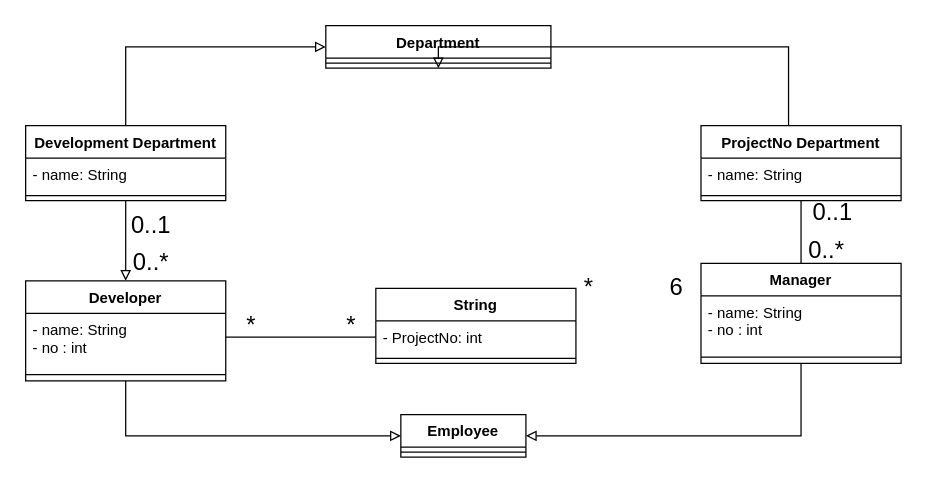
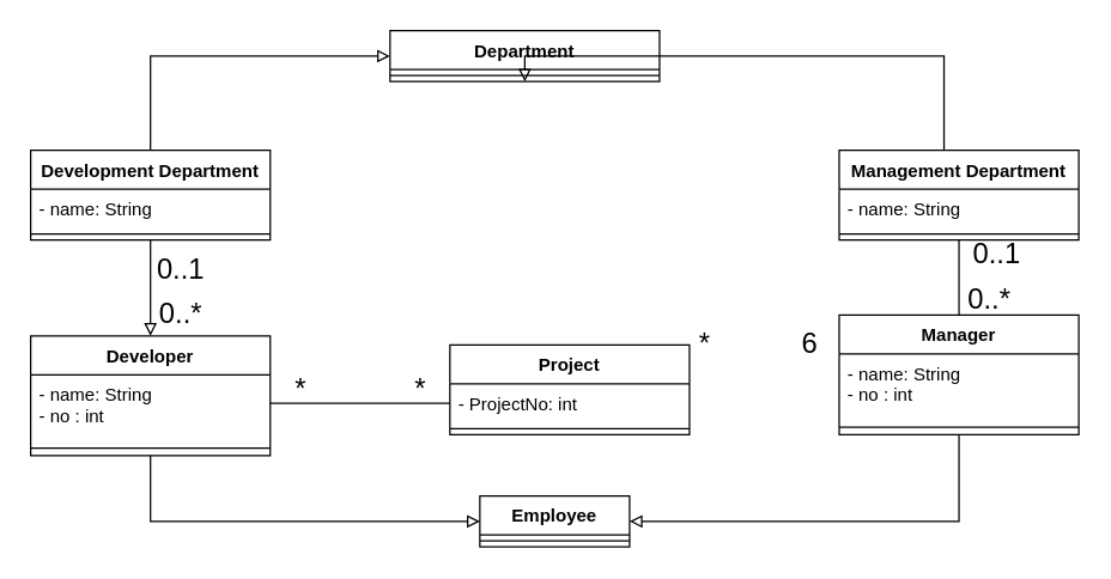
- <mxCell id="11" value="ProjectNo Department" style="swimlane;fontStyle=1;align=center;verticalAlign=top;childLayout=stackLayout;horizontal=1;startSize=26;horizontalStack=0;resizeParent=1;resizeParentMax=0;resizeLast=0;collapsible=1;marginBottom=0;" vertex="1" parent="1"><mxGeometry x="560" y="100" width="160" height="60" as="geometry" /></mxCell>
+ <mxCell id="11" value="Management Department" style="swimlane;fontStyle=1;align=center;verticalAlign=top;childLayout=stackLayout;horizontal=1;startSize=26;horizontalStack=0;resizeParent=1;resizeParentMax=0;resizeLast=0;collapsible=1;marginBottom=0;" vertex="1" parent="1"><mxGeometry x="560" y="100" width="160" height="60" as="geometry" /></mxCell>
- <mxCell id="24" value="String" style="swimlane;fontStyle=1;align=center;verticalAlign=top;childLayout=stackLayout;horizontal=1;startSize=26;horizontalStack=0;resizeParent=1;resizeParentMax=0;resizeLast=0;collapsible=1;marginBottom=0;" vertex="1" parent="1"><mxGeometry x="300" y="230" width="160" height="60" as="geometry" /></mxCell>
+ <mxCell id="24" value="Project" style="swimlane;fontStyle=1;align=center;verticalAlign=top;childLayout=stackLayout;horizontal=1;startSize=26;horizontalStack=0;resizeParent=1;resizeParentMax=0;resizeLast=0;collapsible=1;marginBottom=0;" vertex="1" parent="1"><mxGeometry x="300" y="230" width="160" height="60" as="geometry" /></mxCell>
